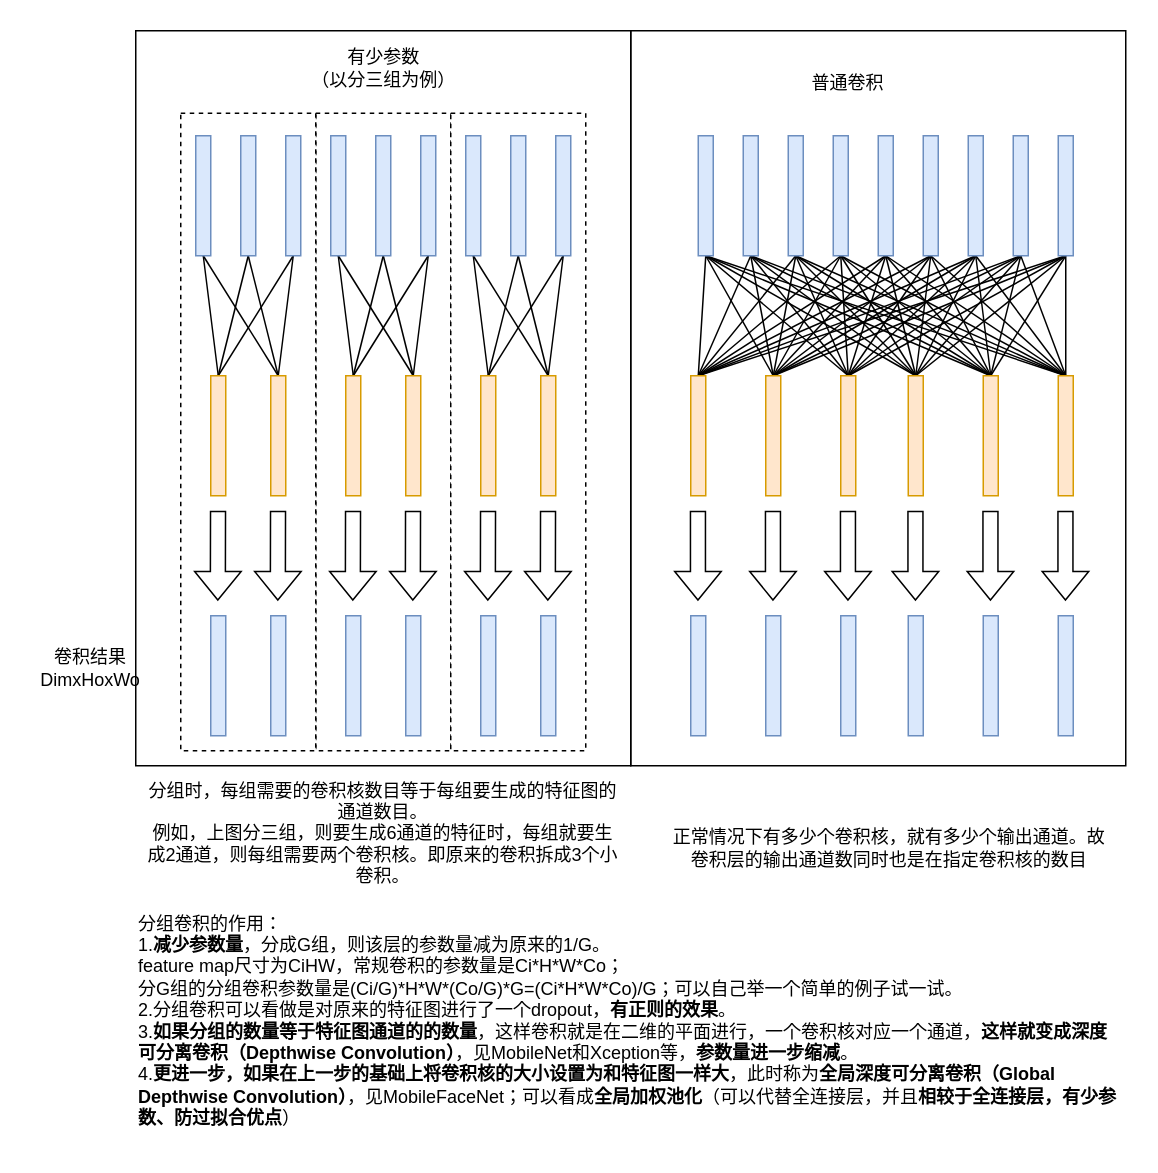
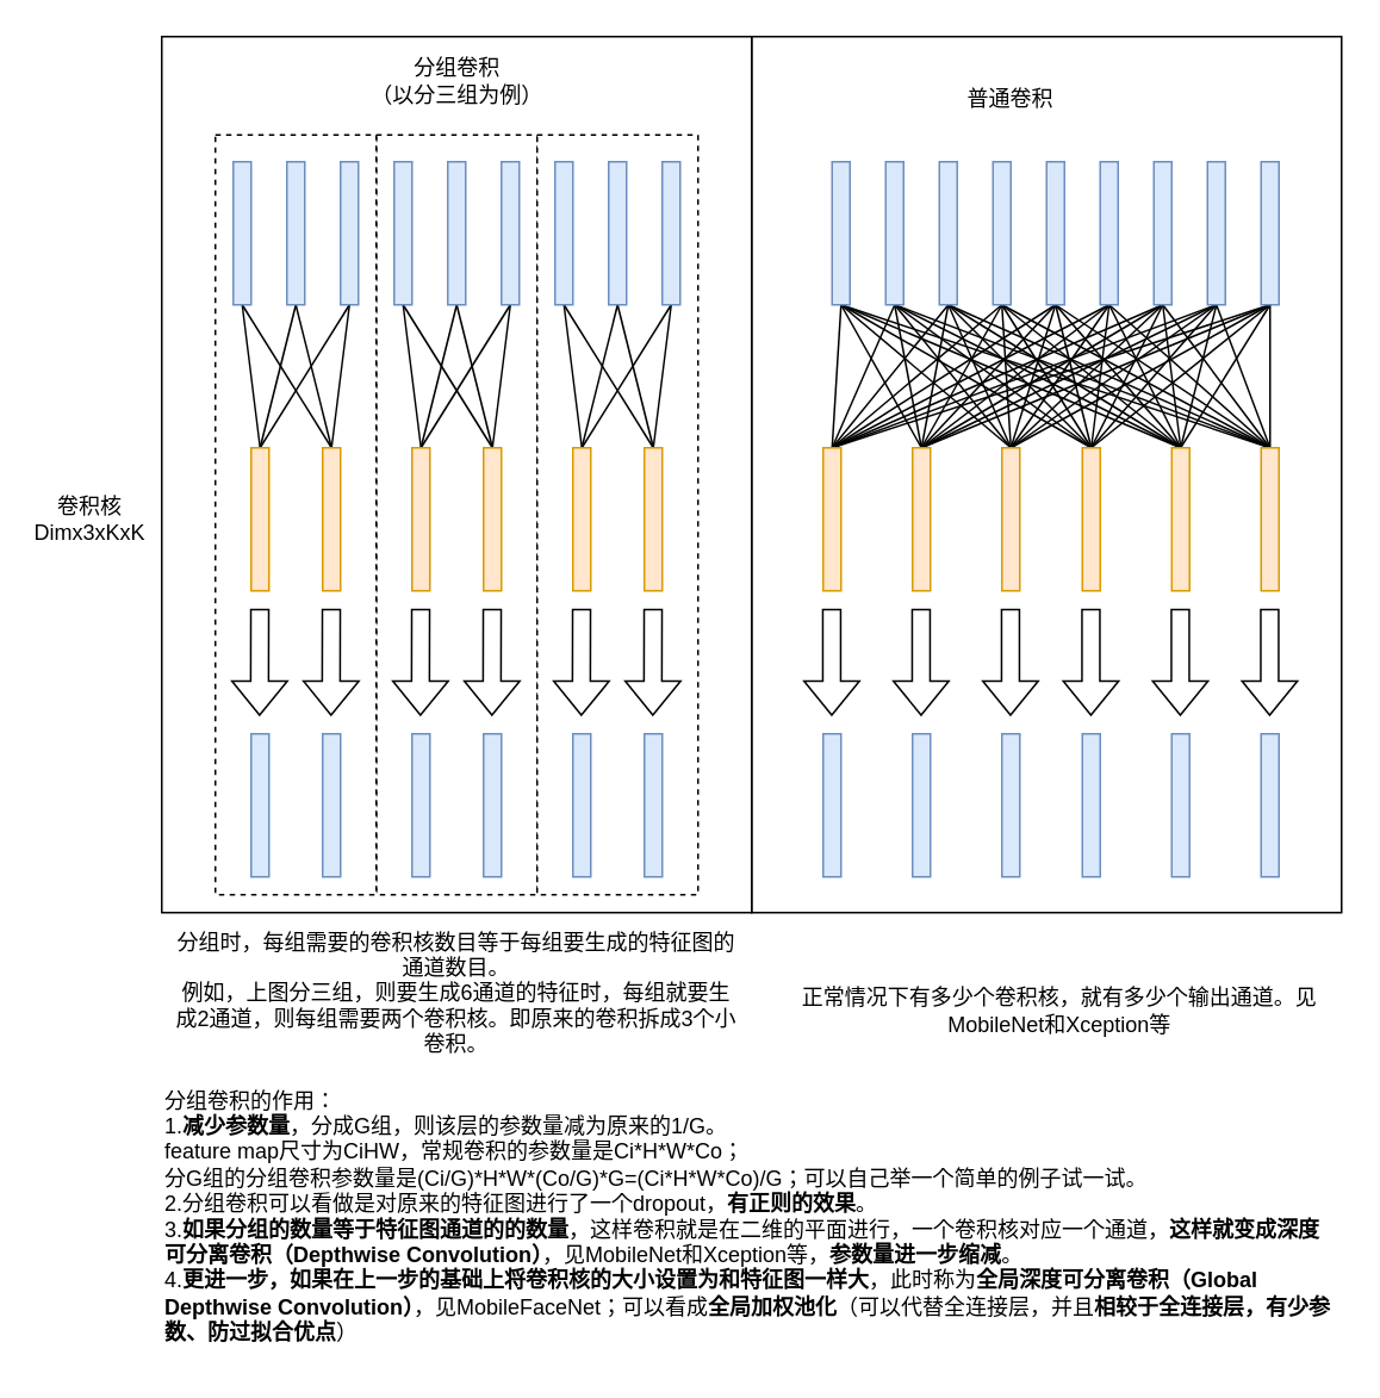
- <mxCell id="117" value="有少参数&lt;div&gt;（以分三组为例）&lt;/div&gt;" style="text;html=1;align=center;verticalAlign=middle;whiteSpace=wrap;rounded=0;" vertex="1" parent="1"><mxGeometry x="192.5" y="30" width="125" height="30" as="geometry" /></mxCell>
+ <mxCell id="117" value="分组卷积&lt;div&gt;（以分三组为例）&lt;/div&gt;" style="text;html=1;align=center;verticalAlign=middle;whiteSpace=wrap;rounded=0;" vertex="1" parent="1"><mxGeometry x="192.5" y="30" width="125" height="30" as="geometry" /></mxCell>
+ <mxCell id="35" value="卷积核&lt;div&gt;Dimx3xKxK&lt;/div&gt;" style="text;html=1;align=center;verticalAlign=middle;whiteSpace=wrap;rounded=0;" vertex="1" parent="1"><mxGeometry x="20" y="275" width="60" height="30" as="geometry" /></mxCell>
- <mxCell id="116" value="卷积结果&lt;div&gt;DimxHoxWo&lt;/div&gt;" style="text;html=1;align=center;verticalAlign=middle;whiteSpace=wrap;rounded=0;" vertex="1" parent="1"><mxGeometry x="30" y="430" width="60" height="30" as="geometry" /></mxCell>
- <mxCell id="138" value="正常情况下有多少个卷积核，就有多少个输出通道。故卷积层的输出通道数同时也是在指定卷积核的数目" style="text;html=1;align=center;verticalAlign=middle;whiteSpace=wrap;rounded=0;" vertex="1" parent="1"><mxGeometry x="445" y="530" width="295" height="70" as="geometry" /></mxCell>
+ <mxCell id="138" value="正常情况下有多少个卷积核，就有多少个输出通道。见MobileNet和Xception等" style="text;html=1;align=center;verticalAlign=middle;whiteSpace=wrap;rounded=0;" vertex="1" parent="1"><mxGeometry x="445" y="530" width="295" height="70" as="geometry" /></mxCell>
